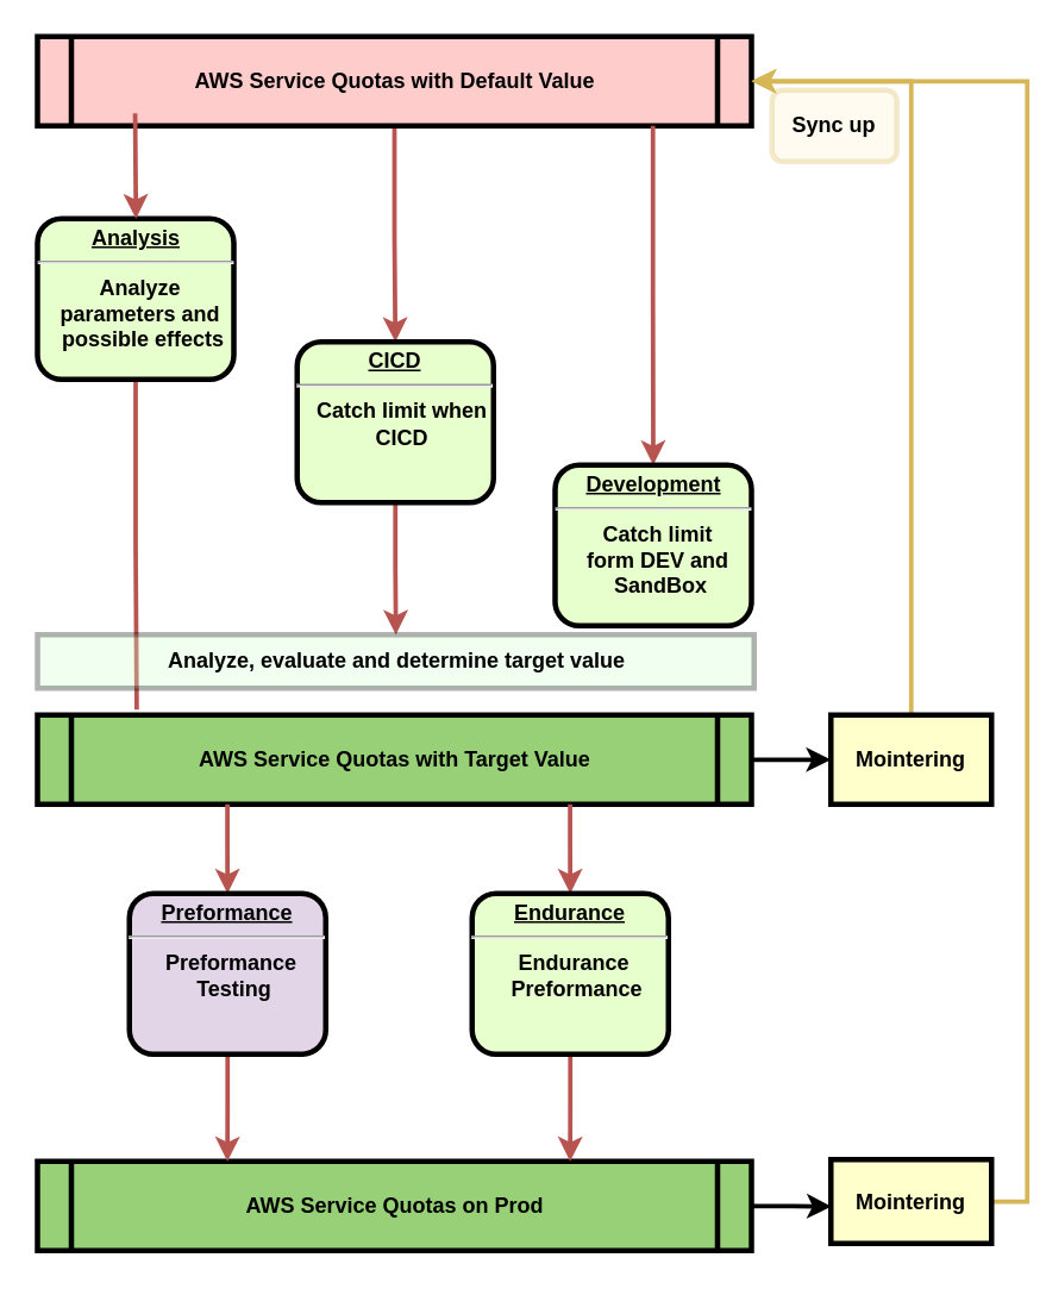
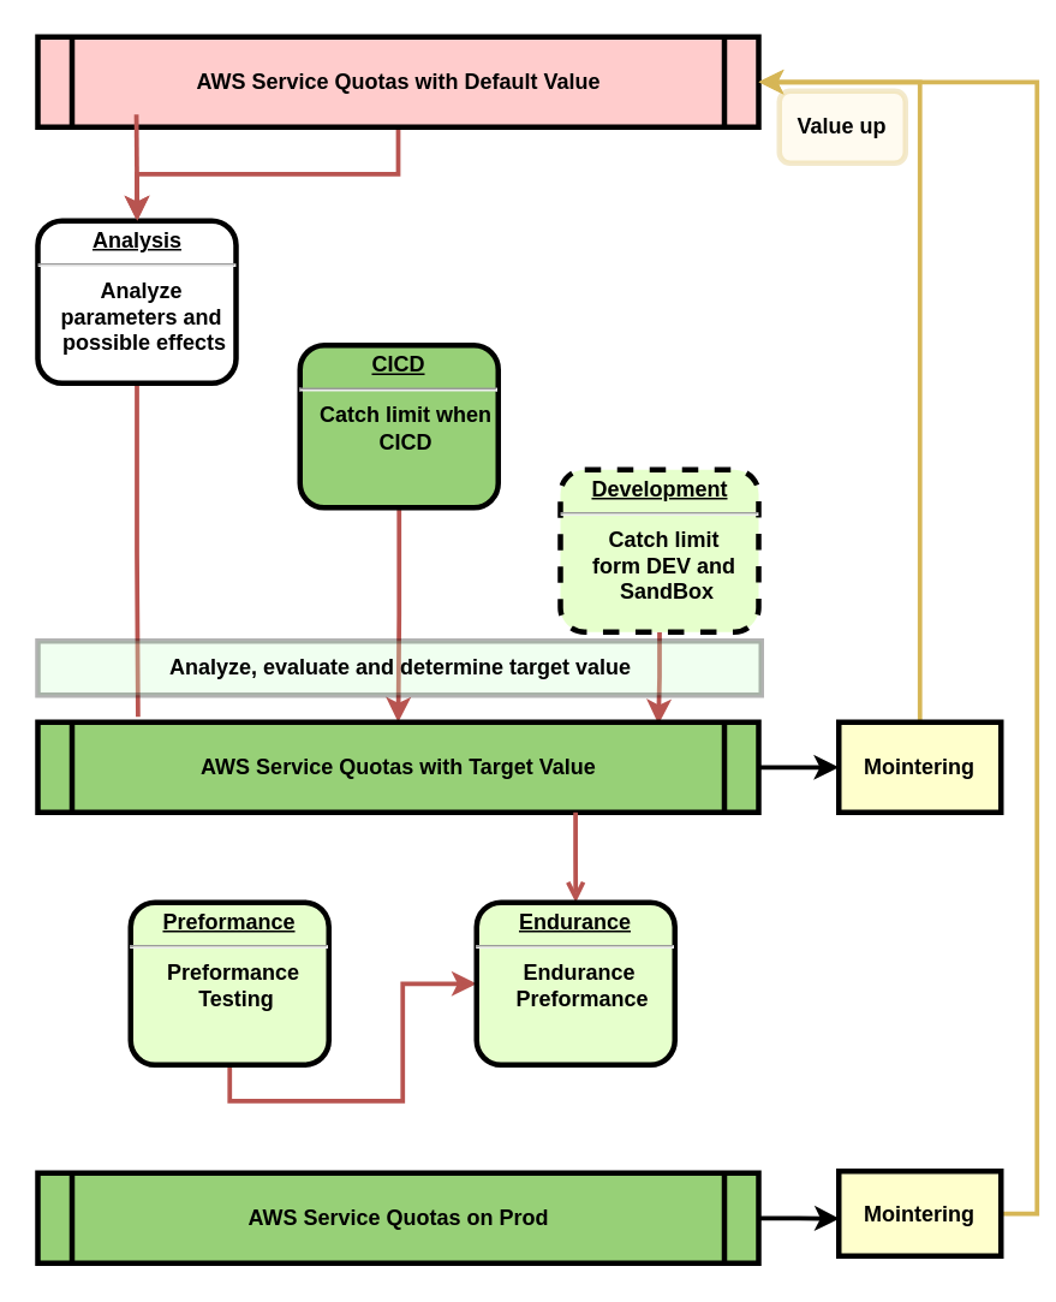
- <mxCell id="27" value="&lt;b&gt;Sync up&lt;/b&gt;" style="rounded=1;whiteSpace=wrap;html=1;strokeWidth=3;fillColor=#fff2cc;opacity=30;strokeColor=#d6b656;" vertex="1" parent="1"><mxGeometry x="432" y="50" width="70" height="40" as="geometry" /></mxCell>
+ <mxCell id="27" value="&lt;b&gt;Value up&lt;/b&gt;" style="rounded=1;whiteSpace=wrap;html=1;strokeWidth=3;fillColor=#fff2cc;opacity=30;strokeColor=#d6b656;" vertex="1" parent="1"><mxGeometry x="432" y="50" width="70" height="40" as="geometry" /></mxCell>
- <mxCell id="2" style="edgeStyle=orthogonalEdgeStyle;rounded=0;jumpSize=6;orthogonalLoop=1;jettySize=auto;html=1;exitX=0.5;exitY=1;exitDx=0;exitDy=0;entryX=0.5;entryY=0;entryDx=0;entryDy=0;strokeWidth=2.5;fillColor=#f8cecc;strokeColor=#b85450;" edge="1" parent="1" source="3" target="12"><mxGeometry relative="1" as="geometry" /></mxCell>
+ <mxCell id="2" style="edgeStyle=orthogonalEdgeStyle;rounded=0;jumpSize=6;orthogonalLoop=1;jettySize=auto;html=1;exitX=0.5;exitY=1;exitDx=0;exitDy=0;strokeWidth=2.5;fillColor=#f8cecc;strokeColor=#b85450;" edge="1" parent="1" source="3" target="8"><mxGeometry relative="1" as="geometry" /></mxCell>
- <mxCell id="5" style="edgeStyle=orthogonalEdgeStyle;rounded=0;jumpSize=6;orthogonalLoop=1;jettySize=auto;html=1;exitX=0.862;exitY=1;exitDx=0;exitDy=0;entryX=0.5;entryY=0;entryDx=0;entryDy=0;strokeWidth=2.5;exitPerimeter=0;fillColor=#f8cecc;strokeColor=#b85450;" edge="1" parent="1" source="3" target="6"><mxGeometry relative="1" as="geometry" /></mxCell>
- <mxCell id="8" value="&lt;p style=&quot;margin: 0px; margin-top: 4px; text-align: center; text-decoration: underline;&quot;&gt;&lt;strong&gt;Analysis&lt;/strong&gt;&lt;/p&gt;&lt;hr&gt;&lt;p style=&quot;margin: 0px; margin-left: 8px;&quot;&gt;Analyze&amp;nbsp;&lt;/p&gt;&lt;p style=&quot;margin: 0px; margin-left: 8px;&quot;&gt;parameters and&amp;nbsp;&lt;/p&gt;&lt;p style=&quot;margin: 0px; margin-left: 8px;&quot;&gt;possible effects&lt;br&gt;&lt;/p&gt;" style="verticalAlign=middle;align=center;overflow=fill;fontSize=12;fontFamily=Helvetica;html=1;rounded=1;fontStyle=1;strokeWidth=3;fillColor=#E6FFCC" parent="1" vertex="1"><mxGeometry x="20.5" y="122" width="110" height="90" as="geometry" /></mxCell>
+ <mxCell id="8" value="&lt;p style=&quot;margin: 0px; margin-top: 4px; text-align: center; text-decoration: underline;&quot;&gt;&lt;strong&gt;Analysis&lt;/strong&gt;&lt;/p&gt;&lt;hr&gt;&lt;p style=&quot;margin: 0px; margin-left: 8px;&quot;&gt;Analyze&amp;nbsp;&lt;/p&gt;&lt;p style=&quot;margin: 0px; margin-left: 8px;&quot;&gt;parameters and&amp;nbsp;&lt;/p&gt;&lt;p style=&quot;margin: 0px; margin-left: 8px;&quot;&gt;possible effects&lt;br&gt;&lt;/p&gt;" style="verticalAlign=middle;align=center;overflow=fill;fontSize=12;fontFamily=Helvetica;html=1;rounded=1;fontStyle=1;strokeWidth=3;fillColor=#ffffff;" parent="1" vertex="1"><mxGeometry x="20.5" y="122" width="110" height="90" as="geometry" /></mxCell>
- <mxCell id="12" value="&lt;p style=&quot;margin: 0px; margin-top: 4px; text-align: center; text-decoration: underline;&quot;&gt;&lt;strong&gt;CICD&lt;/strong&gt;&lt;/p&gt;&lt;hr&gt;&lt;p style=&quot;margin: 0px; margin-left: 8px;&quot;&gt;Catch limit when&lt;/p&gt;&lt;p style=&quot;margin: 0px; margin-left: 8px;&quot;&gt;CICD&lt;/p&gt;" style="verticalAlign=middle;align=center;overflow=fill;fontSize=12;fontFamily=Helvetica;html=1;rounded=1;fontStyle=1;strokeWidth=3;fillColor=#E6FFCC" parent="1" vertex="1"><mxGeometry x="166" y="191" width="110" height="90" as="geometry" /></mxCell>
+ <mxCell id="12" value="&lt;p style=&quot;margin: 0px; margin-top: 4px; text-align: center; text-decoration: underline;&quot;&gt;&lt;strong&gt;CICD&lt;/strong&gt;&lt;/p&gt;&lt;hr&gt;&lt;p style=&quot;margin: 0px; margin-left: 8px;&quot;&gt;Catch limit when&lt;/p&gt;&lt;p style=&quot;margin: 0px; margin-left: 8px;&quot;&gt;CICD&lt;/p&gt;" style="verticalAlign=middle;align=center;overflow=fill;fontSize=12;fontFamily=Helvetica;html=1;rounded=1;fontStyle=1;strokeWidth=3;fillColor=#97d077;" parent="1" vertex="1"><mxGeometry x="166" y="191" width="110" height="90" as="geometry" /></mxCell>
- <mxCell id="6" value="&lt;p style=&quot;margin: 0px; margin-top: 4px; text-align: center; text-decoration: underline;&quot;&gt;&lt;strong&gt;Development&lt;/strong&gt;&lt;/p&gt;&lt;hr&gt;&lt;p style=&quot;margin: 0px; margin-left: 8px;&quot;&gt;Catch limit&amp;nbsp;&lt;/p&gt;&lt;p style=&quot;margin: 0px; margin-left: 8px;&quot;&gt;form&amp;nbsp;&lt;span style=&quot;background-color: initial;&quot;&gt;DEV and&amp;nbsp;&lt;/span&gt;&lt;/p&gt;&lt;p style=&quot;margin: 0px; margin-left: 8px;&quot;&gt;&lt;span style=&quot;background-color: initial;&quot;&gt;SandBox&lt;/span&gt;&lt;/p&gt;" style="verticalAlign=middle;align=center;overflow=fill;fontSize=12;fontFamily=Helvetica;html=1;rounded=1;fontStyle=1;strokeWidth=3;fillColor=#E6FFCC" parent="1" vertex="1"><mxGeometry x="310.5" y="260" width="110" height="90" as="geometry" /></mxCell>
+ <mxCell id="6" value="&lt;p style=&quot;margin: 0px; margin-top: 4px; text-align: center; text-decoration: underline;&quot;&gt;&lt;strong&gt;Development&lt;/strong&gt;&lt;/p&gt;&lt;hr&gt;&lt;p style=&quot;margin: 0px; margin-left: 8px;&quot;&gt;Catch limit&amp;nbsp;&lt;/p&gt;&lt;p style=&quot;margin: 0px; margin-left: 8px;&quot;&gt;form&amp;nbsp;&lt;span style=&quot;background-color: initial;&quot;&gt;DEV and&amp;nbsp;&lt;/span&gt;&lt;/p&gt;&lt;p style=&quot;margin: 0px; margin-left: 8px;&quot;&gt;&lt;span style=&quot;background-color: initial;&quot;&gt;SandBox&lt;/span&gt;&lt;/p&gt;" style="verticalAlign=middle;align=center;overflow=fill;fontSize=12;fontFamily=Helvetica;html=1;rounded=1;fontStyle=1;strokeWidth=3;fillColor=#E6FFCC;dashed=1;" parent="1" vertex="1"><mxGeometry x="310.5" y="260" width="110" height="90" as="geometry" /></mxCell>
- <mxCell id="11" style="edgeStyle=orthogonalEdgeStyle;rounded=0;orthogonalLoop=1;jettySize=auto;html=1;exitX=0.5;exitY=1;exitDx=0;exitDy=0;strokeWidth=2.5;fillColor=#f8cecc;strokeColor=#b85450;" edge="1" parent="1" source="12" target="21"><mxGeometry relative="1" as="geometry" /></mxCell>
+ <mxCell id="11" style="edgeStyle=orthogonalEdgeStyle;rounded=0;orthogonalLoop=1;jettySize=auto;html=1;exitX=0.5;exitY=1;exitDx=0;exitDy=0;entryX=0.5;entryY=0;entryDx=0;entryDy=0;strokeWidth=2.5;fillColor=#f8cecc;strokeColor=#b85450;" edge="1" parent="1" source="12" target="14"><mxGeometry relative="1" as="geometry" /></mxCell>
+ <mxCell id="4" style="edgeStyle=orthogonalEdgeStyle;rounded=0;orthogonalLoop=1;jettySize=auto;html=1;exitX=0.5;exitY=1;exitDx=0;exitDy=0;entryX=0.861;entryY=0.023;entryDx=0;entryDy=0;entryPerimeter=0;strokeWidth=2.5;fillColor=#f8cecc;strokeColor=#b85450;" edge="1" parent="1" source="6" target="14"><mxGeometry relative="1" as="geometry" /></mxCell>
- <mxCell id="18" style="edgeStyle=orthogonalEdgeStyle;rounded=0;jumpSize=6;orthogonalLoop=1;jettySize=auto;html=1;exitX=0.266;exitY=1;exitDx=0;exitDy=0;entryX=0.5;entryY=0;entryDx=0;entryDy=0;strokeWidth=2.5;fillColor=#f8cecc;strokeColor=#b85450;exitPerimeter=0;" edge="1" parent="1" source="14" target="19"><mxGeometry relative="1" as="geometry" /></mxCell>
- <mxCell id="23" style="edgeStyle=orthogonalEdgeStyle;rounded=0;jumpSize=6;orthogonalLoop=1;jettySize=auto;html=1;exitX=0.746;exitY=1;exitDx=0;exitDy=0;entryX=0.5;entryY=0;entryDx=0;entryDy=0;strokeWidth=2.5;fillColor=#f8cecc;strokeColor=#b85450;exitPerimeter=0;" edge="1" parent="1" source="14" target="24"><mxGeometry relative="1" as="geometry" /></mxCell>
+ <mxCell id="23" style="edgeStyle=orthogonalEdgeStyle;rounded=0;jumpSize=6;orthogonalLoop=1;jettySize=auto;html=1;exitX=0.746;exitY=1;exitDx=0;exitDy=0;entryX=0.5;entryY=0;entryDx=0;entryDy=0;strokeWidth=2.5;fillColor=#f8cecc;strokeColor=#b85450;exitPerimeter=0;endArrow=open;" edge="1" parent="1" source="14" target="24"><mxGeometry relative="1" as="geometry" /></mxCell>
- <mxCell id="19" value="&lt;p style=&quot;margin: 0px; margin-top: 4px; text-align: center; text-decoration: underline;&quot;&gt;Preformance&lt;/p&gt;&lt;hr&gt;&lt;p style=&quot;margin: 0px; margin-left: 8px;&quot;&gt;Preformance&amp;nbsp;&lt;/p&gt;&lt;p style=&quot;margin: 0px; margin-left: 8px;&quot;&gt;Testing&lt;/p&gt;" style="verticalAlign=middle;align=center;overflow=fill;fontSize=12;fontFamily=Helvetica;html=1;rounded=1;fontStyle=1;strokeWidth=3;fillColor=#e1d5e7;" vertex="1" parent="1"><mxGeometry x="72" y="500" width="110" height="90" as="geometry" /></mxCell>
+ <mxCell id="19" value="&lt;p style=&quot;margin: 0px; margin-top: 4px; text-align: center; text-decoration: underline;&quot;&gt;Preformance&lt;/p&gt;&lt;hr&gt;&lt;p style=&quot;margin: 0px; margin-left: 8px;&quot;&gt;Preformance&amp;nbsp;&lt;/p&gt;&lt;p style=&quot;margin: 0px; margin-left: 8px;&quot;&gt;Testing&lt;/p&gt;" style="verticalAlign=middle;align=center;overflow=fill;fontSize=12;fontFamily=Helvetica;html=1;rounded=1;fontStyle=1;strokeWidth=3;fillColor=#E6FFCC" vertex="1" parent="1"><mxGeometry x="72" y="500" width="110" height="90" as="geometry" /></mxCell>
- <mxCell id="22" style="edgeStyle=orthogonalEdgeStyle;rounded=0;jumpSize=6;orthogonalLoop=1;jettySize=auto;html=1;exitX=0.5;exitY=1;exitDx=0;exitDy=0;entryX=0.746;entryY=0;entryDx=0;entryDy=0;entryPerimeter=0;strokeWidth=2.5;fillColor=#f8cecc;strokeColor=#b85450;" edge="1" parent="1" source="24" target="16"><mxGeometry relative="1" as="geometry" /></mxCell>
- <mxCell id="17" style="edgeStyle=orthogonalEdgeStyle;rounded=0;jumpSize=6;orthogonalLoop=1;jettySize=auto;html=1;exitX=0.5;exitY=1;exitDx=0;exitDy=0;entryX=0.266;entryY=0;entryDx=0;entryDy=0;entryPerimeter=0;strokeWidth=2.5;fillColor=#f8cecc;strokeColor=#b85450;" edge="1" parent="1" source="19" target="16"><mxGeometry relative="1" as="geometry" /></mxCell>
+ <mxCell id="17" style="edgeStyle=orthogonalEdgeStyle;rounded=0;jumpSize=6;orthogonalLoop=1;jettySize=auto;html=1;exitX=0.5;exitY=1;exitDx=0;exitDy=0;strokeWidth=2.5;fillColor=#f8cecc;strokeColor=#b85450;" edge="1" parent="1" source="19" target="24"><mxGeometry relative="1" as="geometry" /></mxCell>
